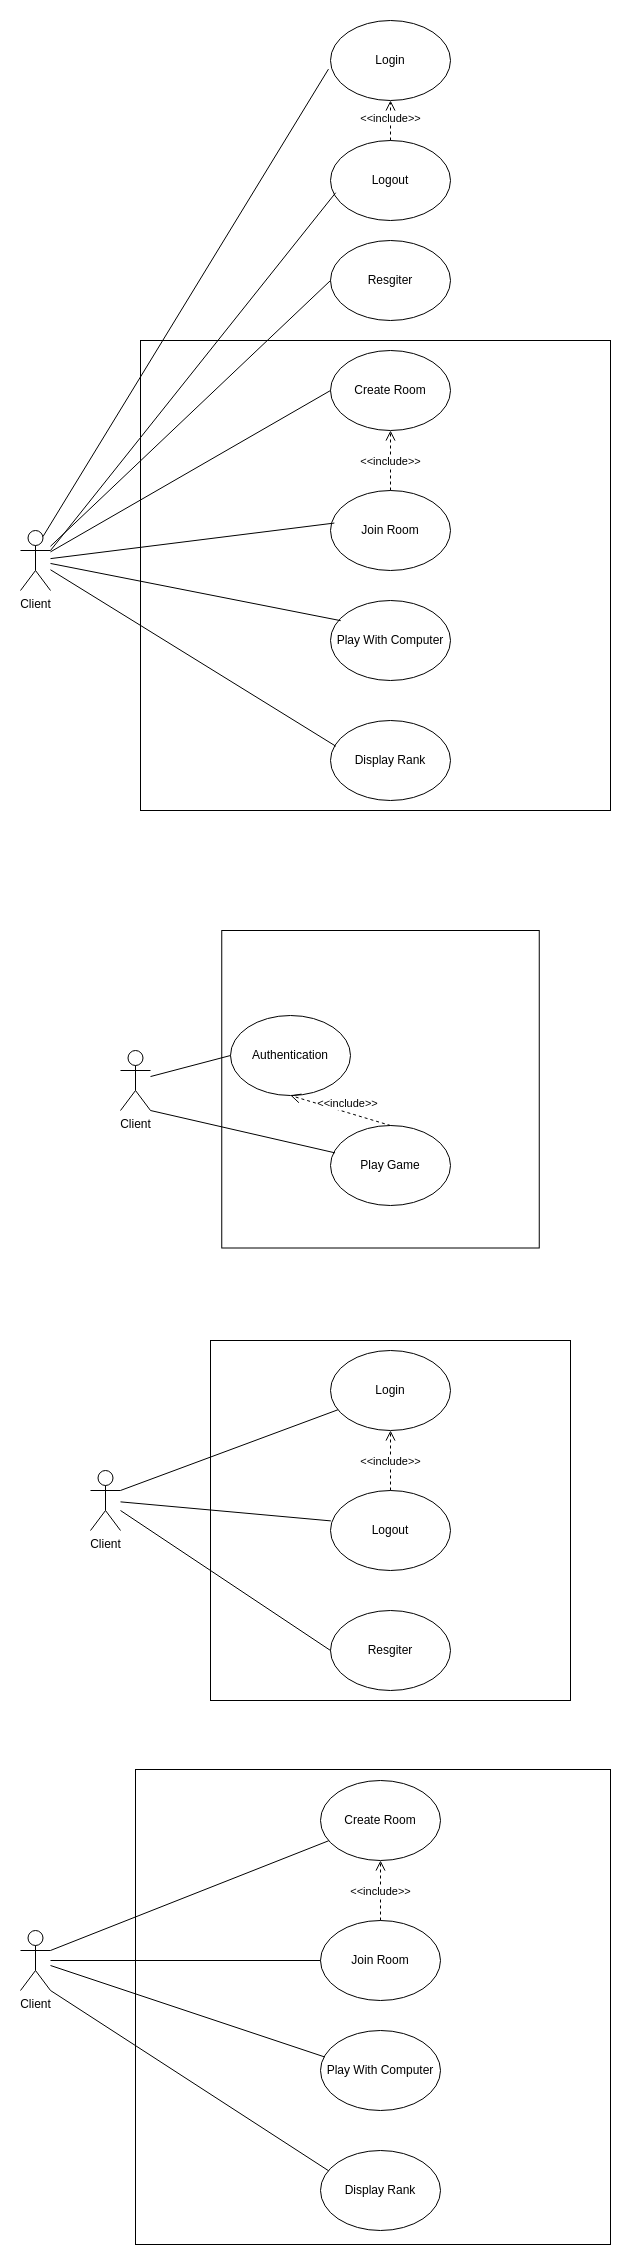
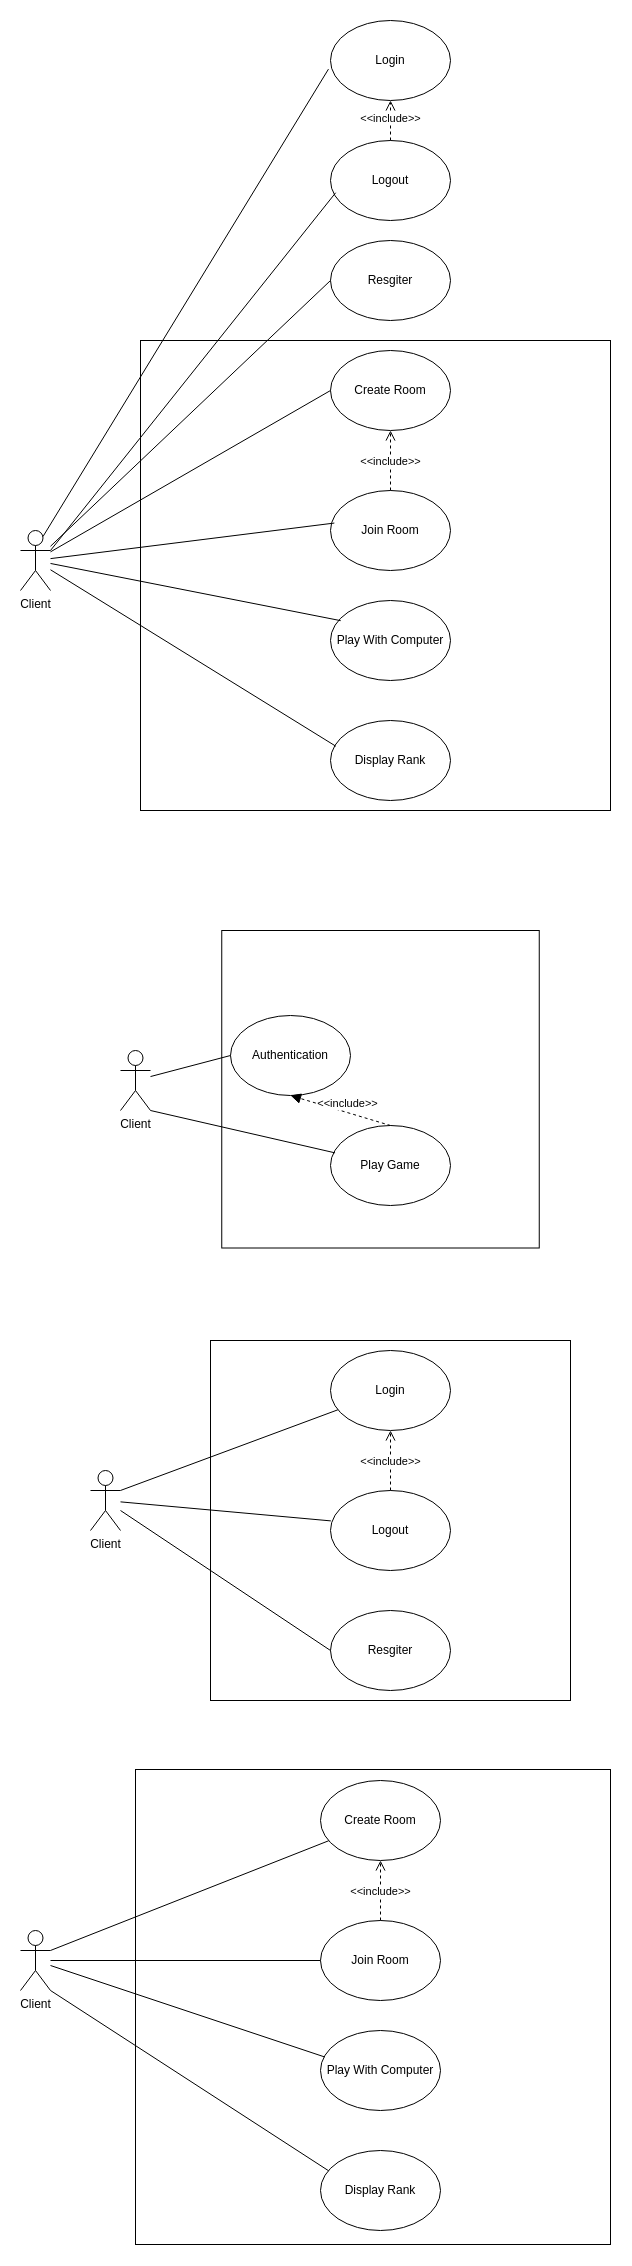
- <mxCell id="6" value="&amp;lt;&amp;lt;include&amp;gt;&amp;gt;" style="html=1;verticalAlign=bottom;endArrow=open;dashed=1;endSize=8;rounded=0;entryX=0.5;entryY=1;entryDx=0;entryDy=0;exitX=0.5;exitY=0;exitDx=0;exitDy=0;" parent="1" source="5" target="4" edge="1"><mxGeometry x="-0.143" relative="1" as="geometry"><mxPoint x="510" y="1190" as="sourcePoint" /><mxPoint x="430" y="1190" as="targetPoint" /><mxPoint as="offset" /></mxGeometry></mxCell>
+ <mxCell id="6" value="&amp;lt;&amp;lt;include&amp;gt;&amp;gt;" style="html=1;verticalAlign=bottom;endArrow=block;dashed=1;endSize=8;rounded=0;entryX=0.5;entryY=1;entryDx=0;entryDy=0;exitX=0.5;exitY=0;exitDx=0;exitDy=0;" parent="1" source="5" target="4" edge="1"><mxGeometry x="-0.143" relative="1" as="geometry"><mxPoint x="510" y="1190" as="sourcePoint" /><mxPoint x="430" y="1190" as="targetPoint" /><mxPoint as="offset" /></mxGeometry></mxCell>
